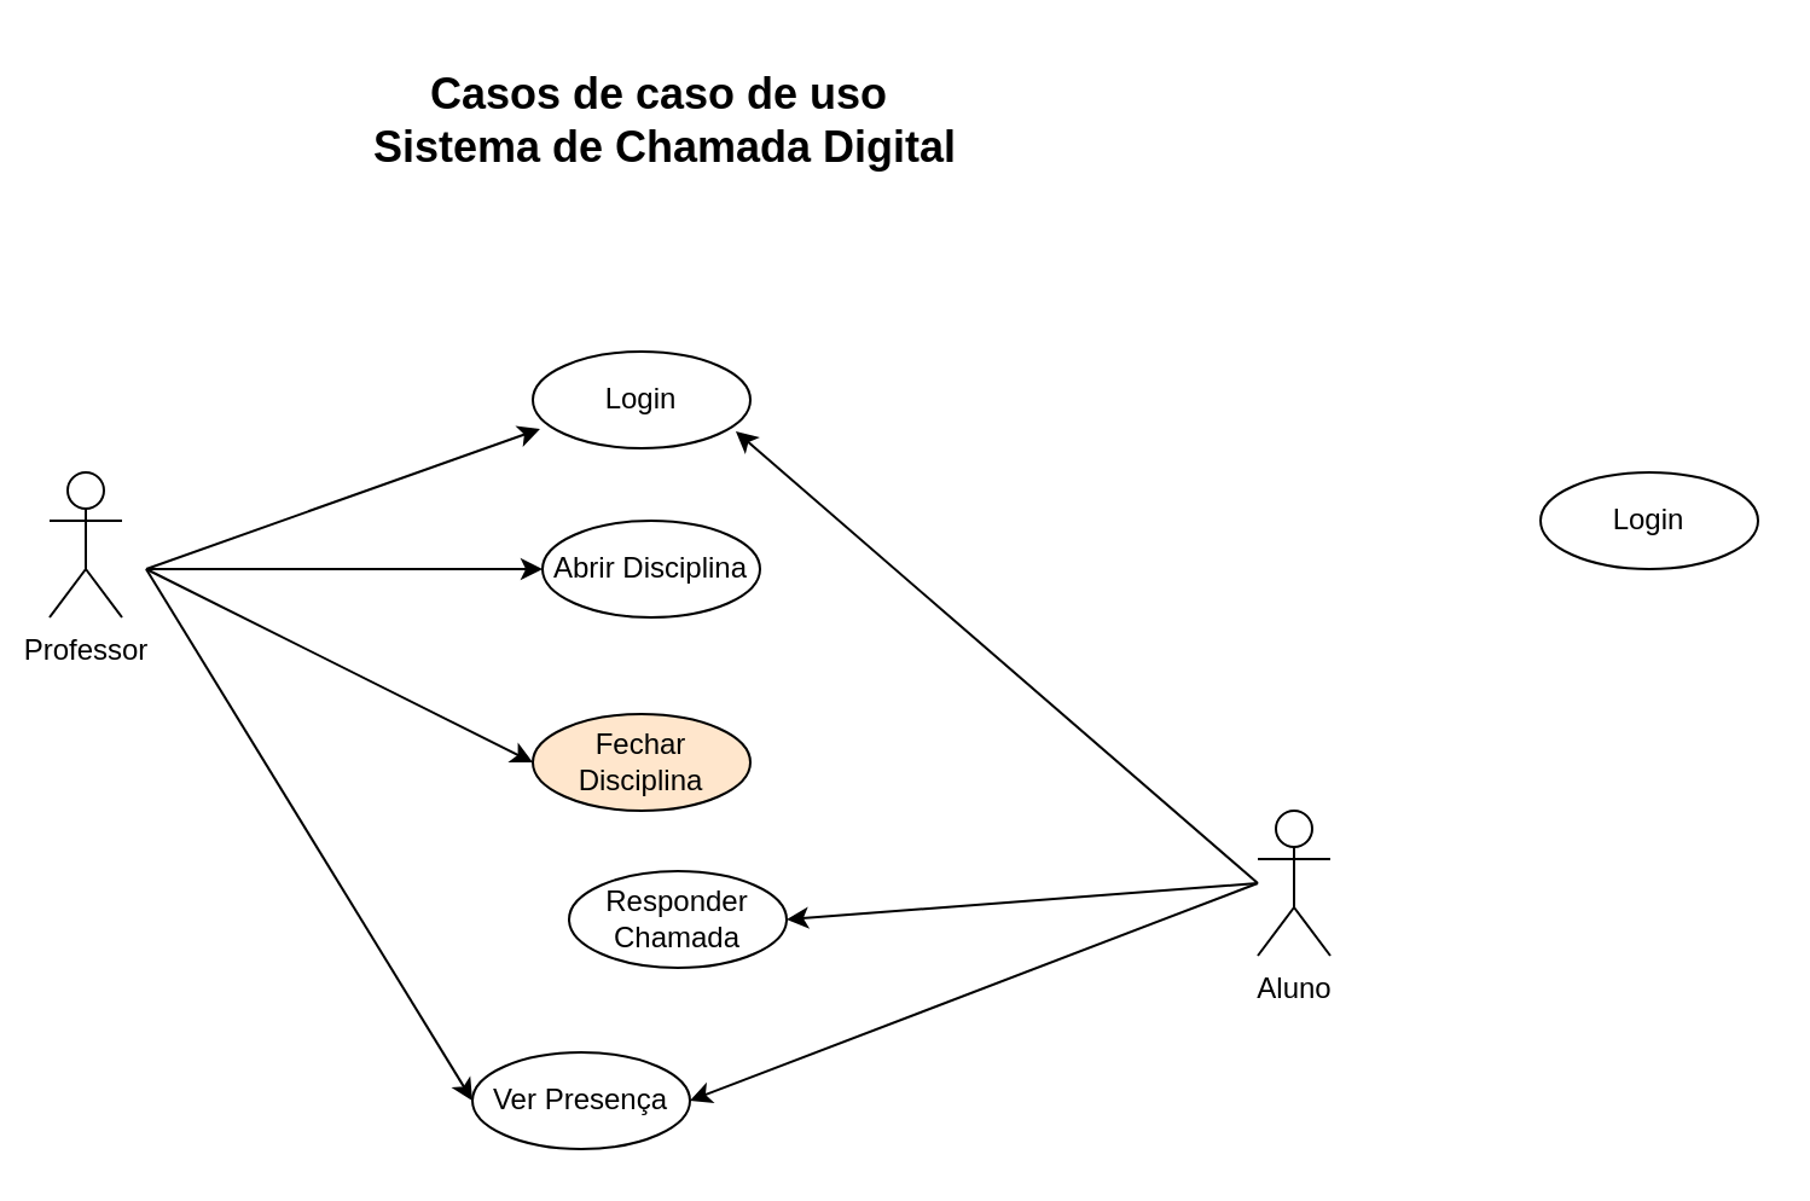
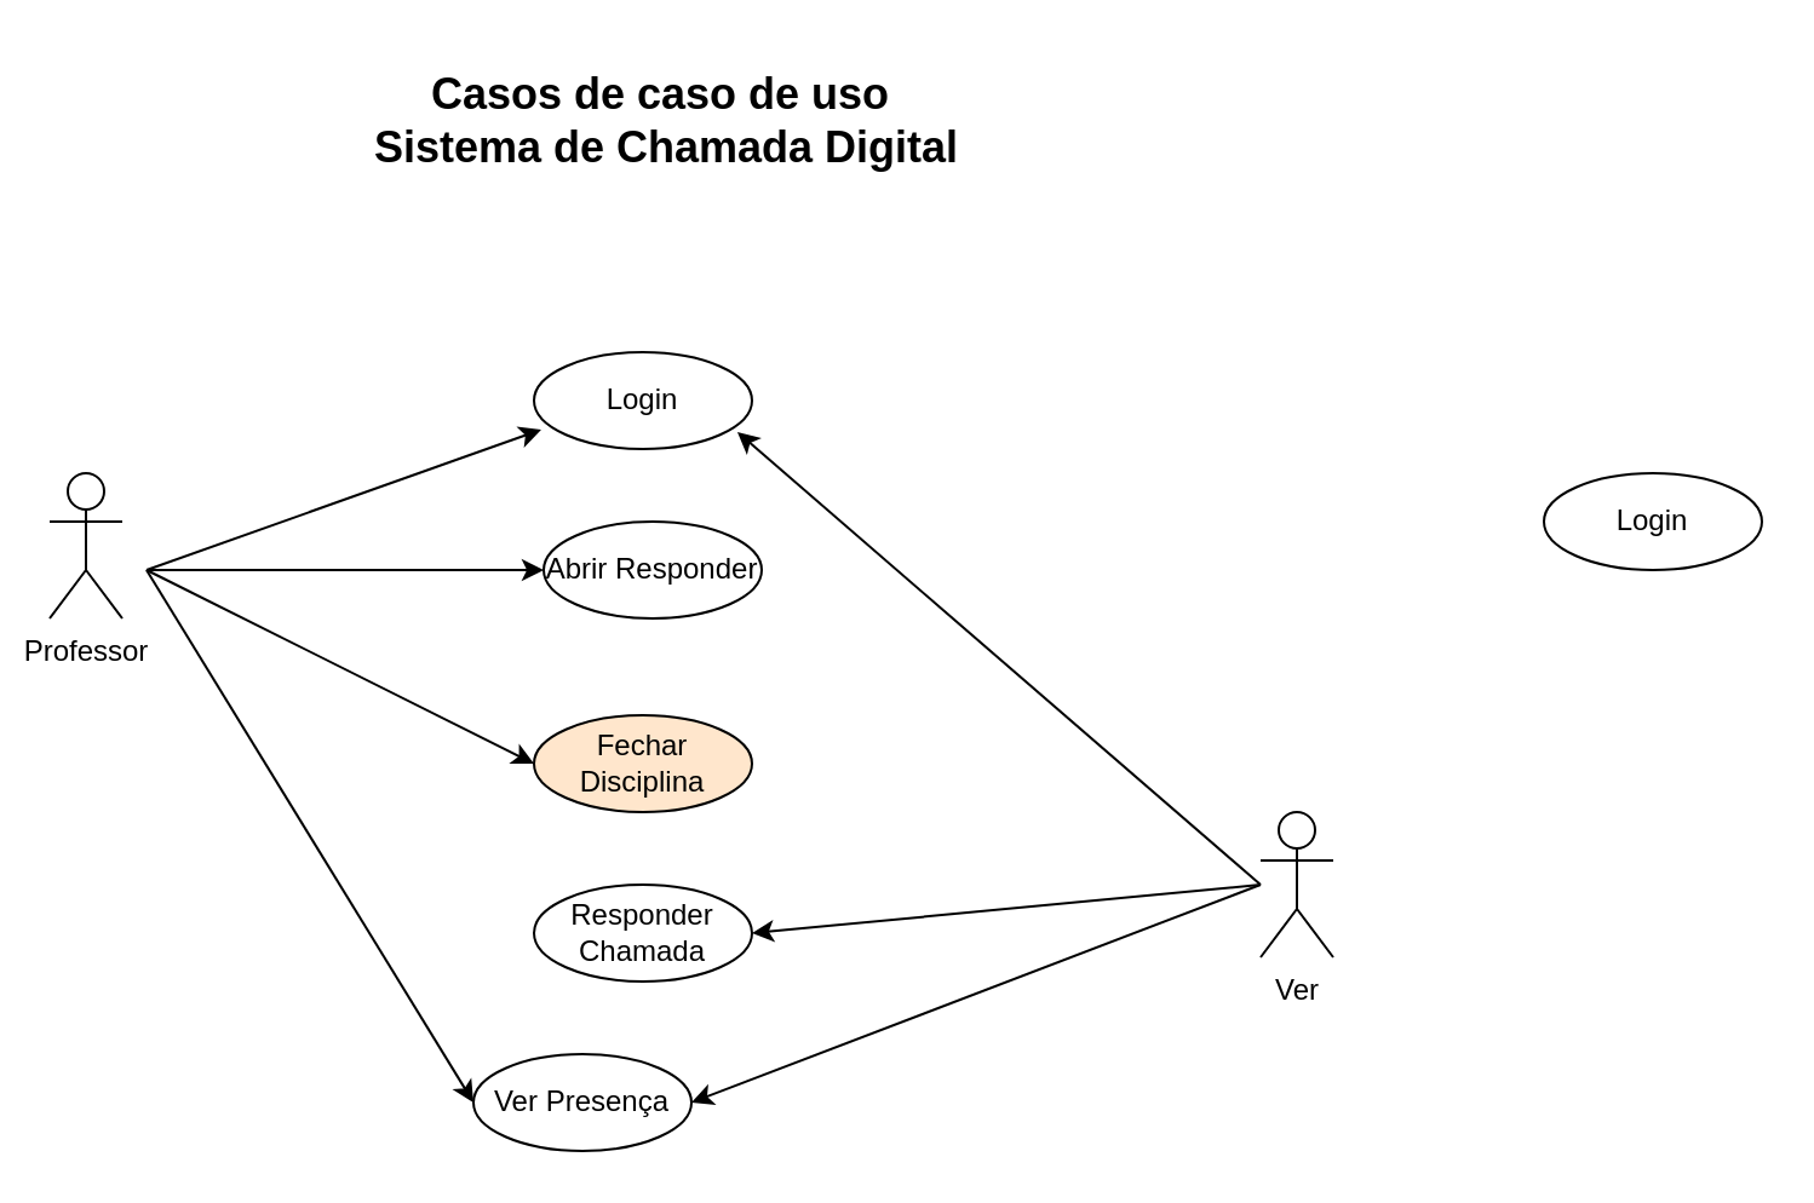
- <mxCell id="5" value="Abrir Disciplina" style="ellipse;whiteSpace=wrap;html=1;" vertex="1" parent="1"><mxGeometry x="224" y="215" width="90" height="40" as="geometry" /></mxCell>
+ <mxCell id="5" value="Abrir Responder" style="ellipse;whiteSpace=wrap;html=1;" vertex="1" parent="1"><mxGeometry x="224" y="215" width="90" height="40" as="geometry" /></mxCell>
- <mxCell id="7" value="Responder Chamada" style="ellipse;whiteSpace=wrap;html=1;" vertex="1" parent="1"><mxGeometry x="235" y="360" width="90" height="40" as="geometry" /></mxCell>
+ <mxCell id="7" value="Responder Chamada" style="ellipse;whiteSpace=wrap;html=1;" vertex="1" parent="1"><mxGeometry x="220" y="365" width="90" height="40" as="geometry" /></mxCell>
- <mxCell id="3" value="Aluno" style="shape=umlActor;verticalLabelPosition=bottom;verticalAlign=top;html=1;outlineConnect=0;" vertex="1" parent="1"><mxGeometry x="520" y="335" width="30" height="60" as="geometry" /></mxCell>
+ <mxCell id="3" value="Ver" style="shape=umlActor;verticalLabelPosition=bottom;verticalAlign=top;html=1;outlineConnect=0;" vertex="1" parent="1"><mxGeometry x="520" y="335" width="30" height="60" as="geometry" /></mxCell>
